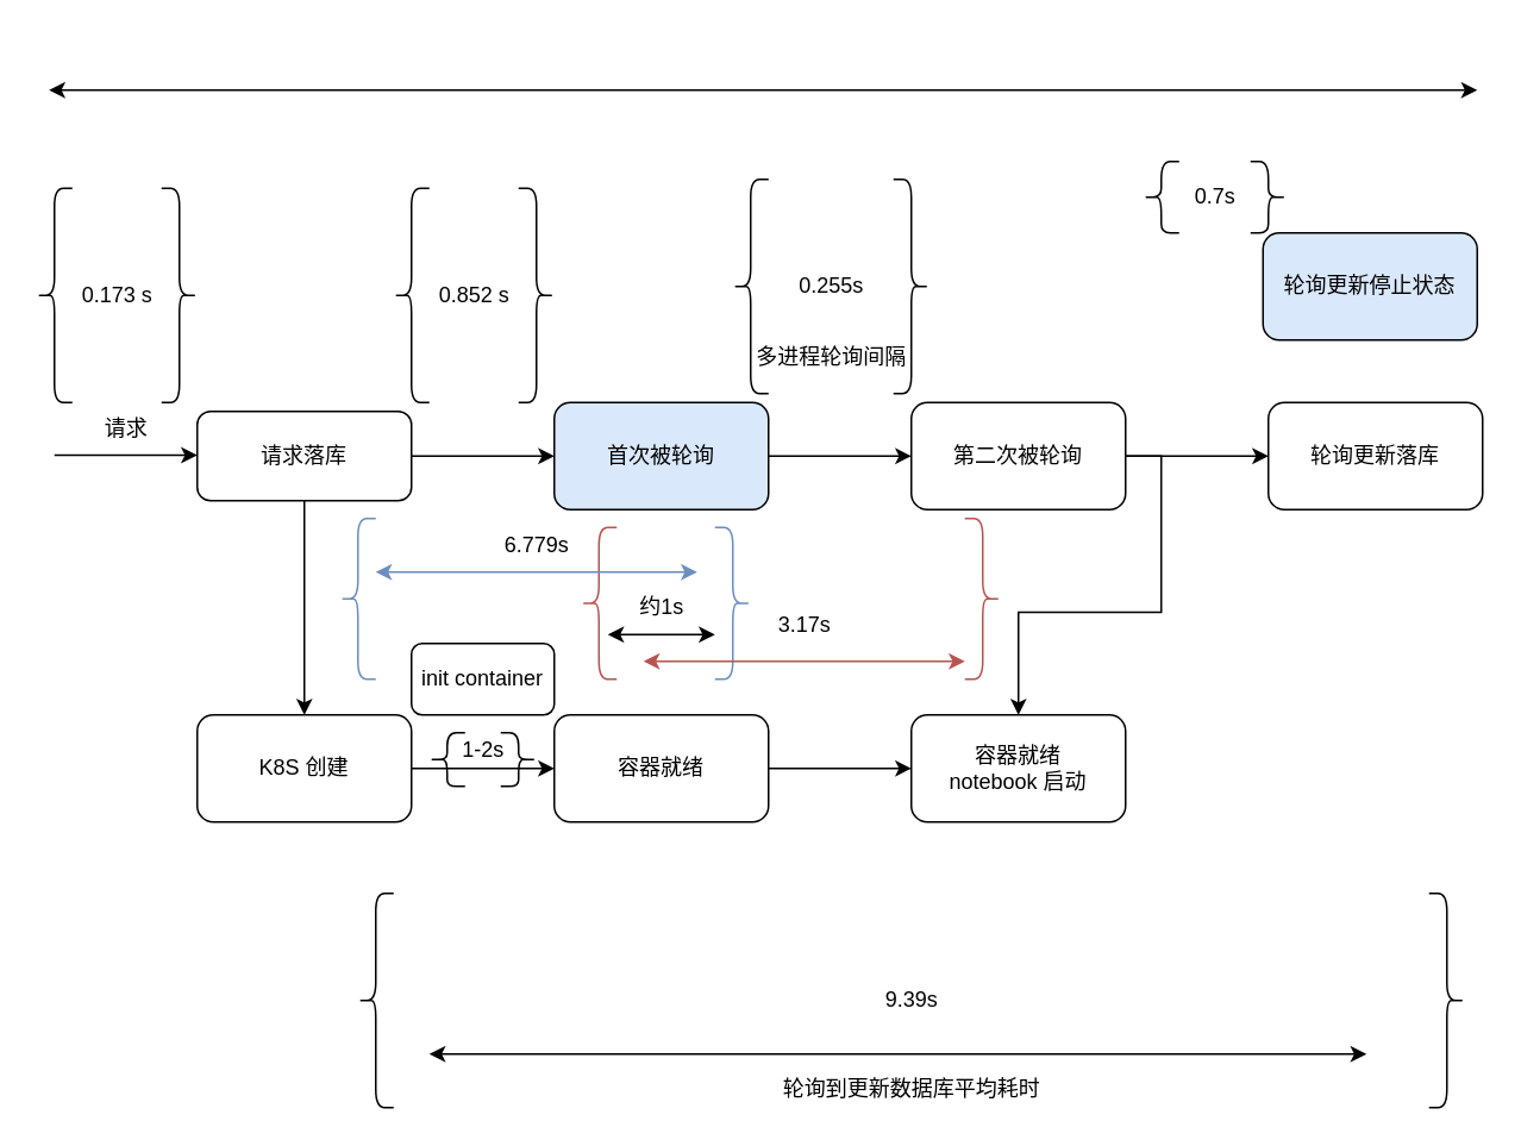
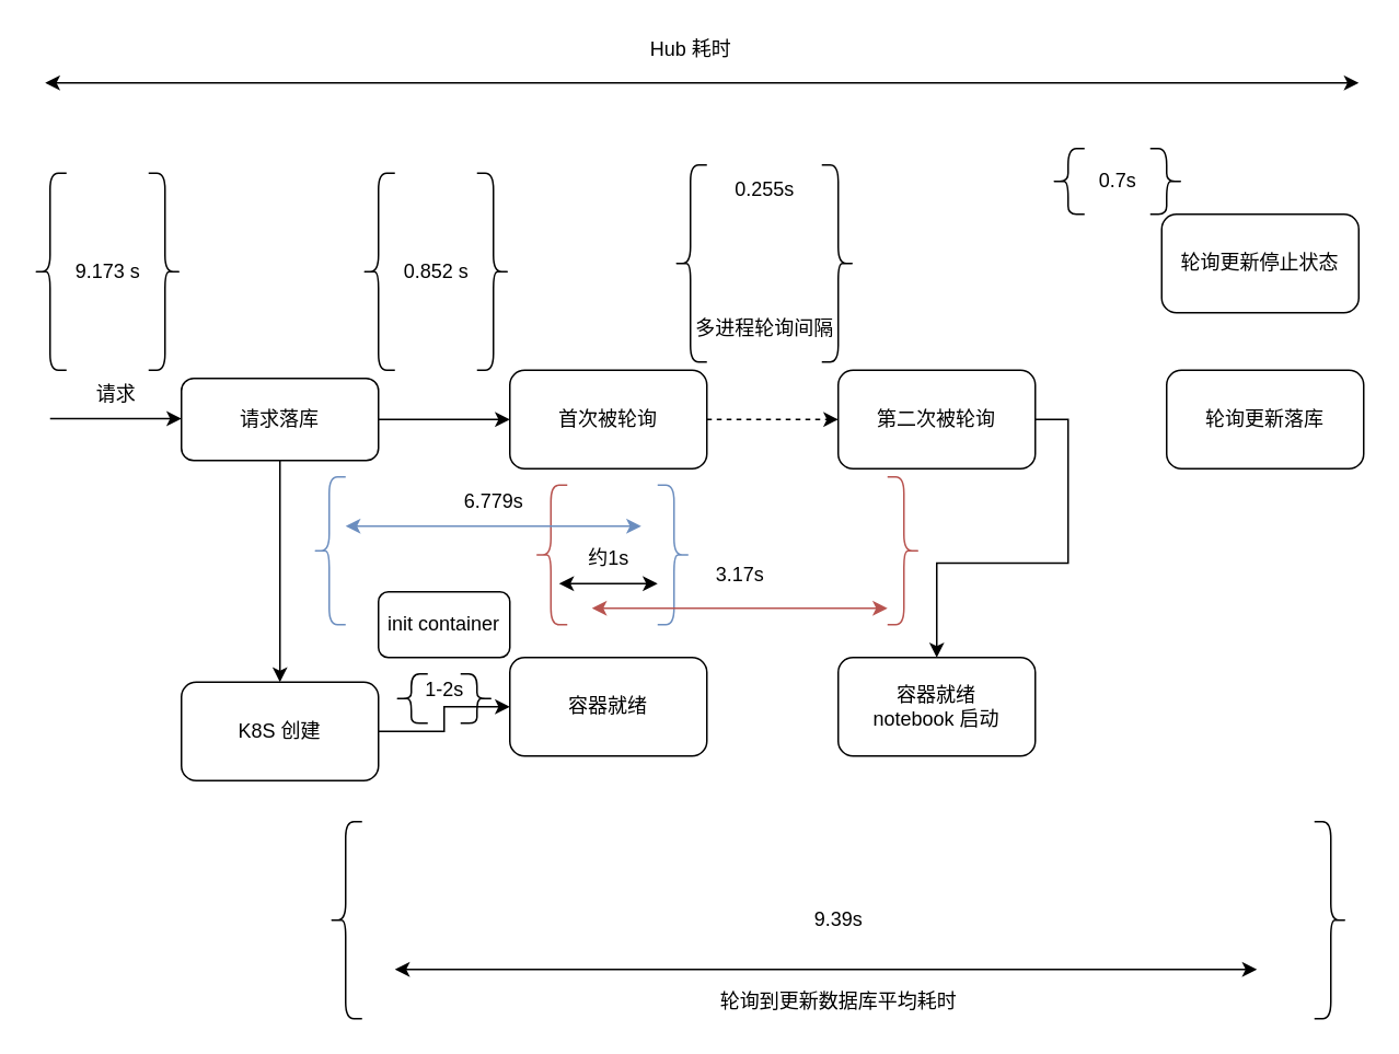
+ <mxCell id="51" value="Hub 耗时" style="text;html=1;align=center;verticalAlign=middle;resizable=0;points=[];autosize=1;strokeColor=none;fillColor=none;" vertex="1" parent="1"><mxGeometry x="390" y="20" width="60" height="20" as="geometry" /></mxCell>
- <mxCell id="26" value="0.255s" style="text;html=1;align=center;verticalAlign=middle;resizable=0;points=[];autosize=1;strokeColor=none;fillColor=none;" vertex="1" parent="1"><mxGeometry x="440" y="150" width="50" height="20" as="geometry" /></mxCell>
+ <mxCell id="26" value="0.255s" style="text;html=1;align=center;verticalAlign=middle;resizable=0;points=[];autosize=1;strokeColor=none;fillColor=none;" vertex="1" parent="1"><mxGeometry x="440" y="105" width="50" height="20" as="geometry" /></mxCell>
- <mxCell id="30" value="轮询更新停止状态" style="whiteSpace=wrap;html=1;rounded=1;fillColor=#dae8fc;" vertex="1" parent="1"><mxGeometry x="707" y="130" width="120" height="60" as="geometry" /></mxCell>
+ <mxCell id="30" value="轮询更新停止状态" style="whiteSpace=wrap;html=1;rounded=1;" vertex="1" parent="1"><mxGeometry x="707" y="130" width="120" height="60" as="geometry" /></mxCell>
- <mxCell id="20" value="0.173 s" style="text;html=1;align=center;verticalAlign=middle;resizable=0;points=[];autosize=1;strokeColor=none;fillColor=none;" vertex="1" parent="1"><mxGeometry x="40" y="155" width="50" height="20" as="geometry" /></mxCell>
+ <mxCell id="20" value="9.173 s" style="text;html=1;align=center;verticalAlign=middle;resizable=0;points=[];autosize=1;strokeColor=none;fillColor=none;" vertex="1" parent="1"><mxGeometry x="40" y="155" width="50" height="20" as="geometry" /></mxCell>
- <mxCell id="10" value="首次被轮询" style="whiteSpace=wrap;html=1;rounded=1;fillColor=#dae8fc;" vertex="1" parent="1"><mxGeometry x="310" y="225" width="120" height="60" as="geometry" /></mxCell>
+ <mxCell id="10" value="首次被轮询" style="whiteSpace=wrap;html=1;rounded=1;" vertex="1" parent="1"><mxGeometry x="310" y="225" width="120" height="60" as="geometry" /></mxCell>
- <mxCell id="9" value="" style="edgeStyle=orthogonalEdgeStyle;rounded=0;orthogonalLoop=1;jettySize=auto;html=1;" edge="1" parent="1" source="10" target="13"><mxGeometry relative="1" as="geometry" /></mxCell>
+ <mxCell id="9" value="" style="edgeStyle=orthogonalEdgeStyle;rounded=0;orthogonalLoop=1;jettySize=auto;html=1;dashed=1;" edge="1" parent="1" source="10" target="13"><mxGeometry relative="1" as="geometry" /></mxCell>
- <mxCell id="11" value="" style="edgeStyle=orthogonalEdgeStyle;rounded=0;orthogonalLoop=1;jettySize=auto;html=1;" edge="1" parent="1" source="13" target="14"><mxGeometry relative="1" as="geometry" /></mxCell>
- <mxCell id="8" value="K8S 创建" style="whiteSpace=wrap;html=1;rounded=1;" vertex="1" parent="1"><mxGeometry x="110" y="400" width="120" height="60" as="geometry" /></mxCell>
+ <mxCell id="8" value="K8S 创建" style="whiteSpace=wrap;html=1;rounded=1;" vertex="1" parent="1"><mxGeometry x="110" y="415" width="120" height="60" as="geometry" /></mxCell>
- <mxCell id="15" value="" style="edgeStyle=orthogonalEdgeStyle;rounded=0;orthogonalLoop=1;jettySize=auto;html=1;" edge="1" parent="1" source="16" target="17"><mxGeometry relative="1" as="geometry" /></mxCell>
